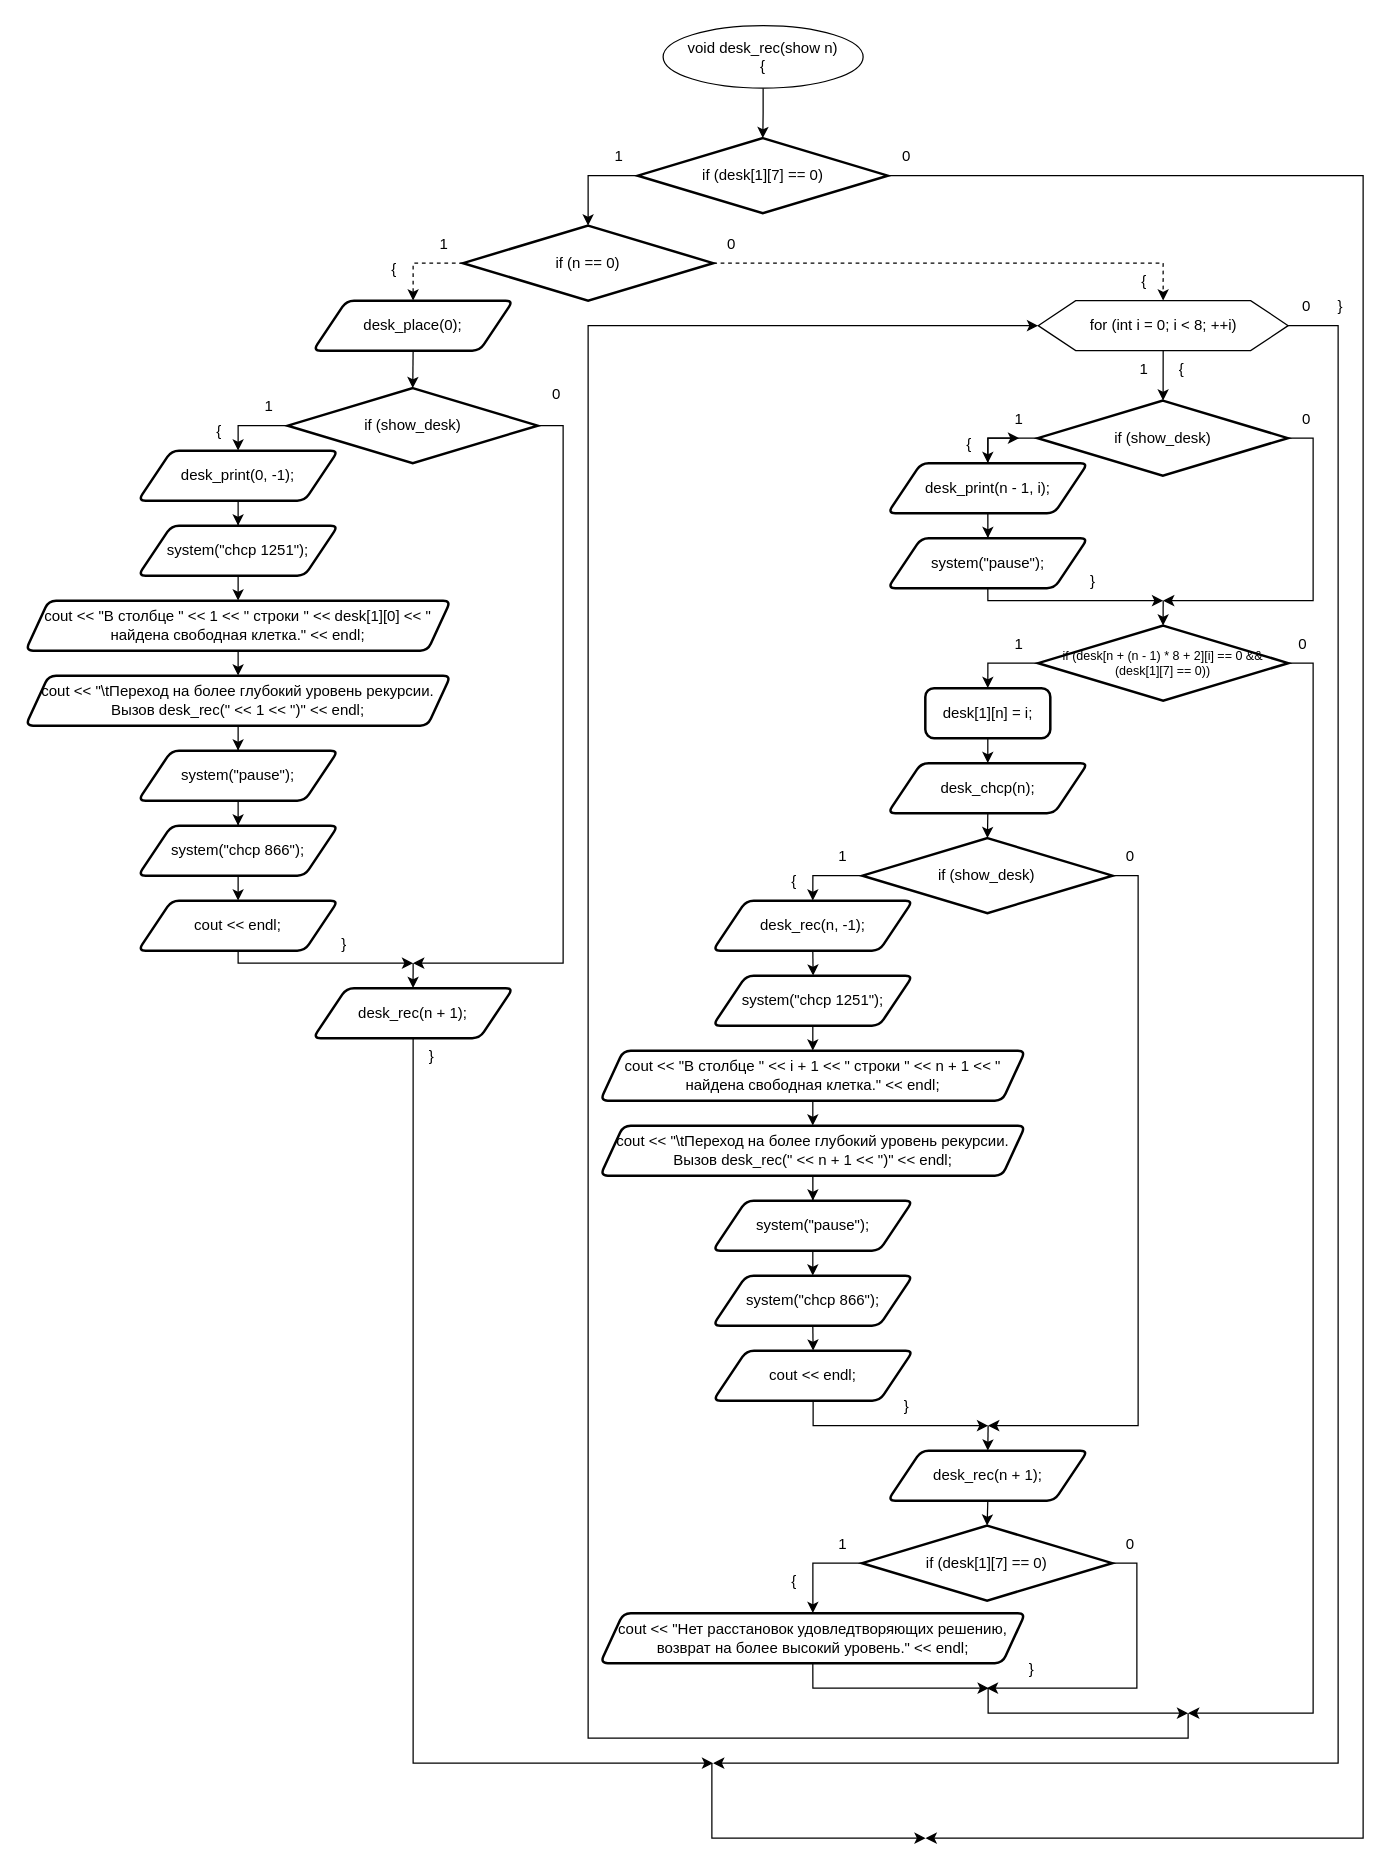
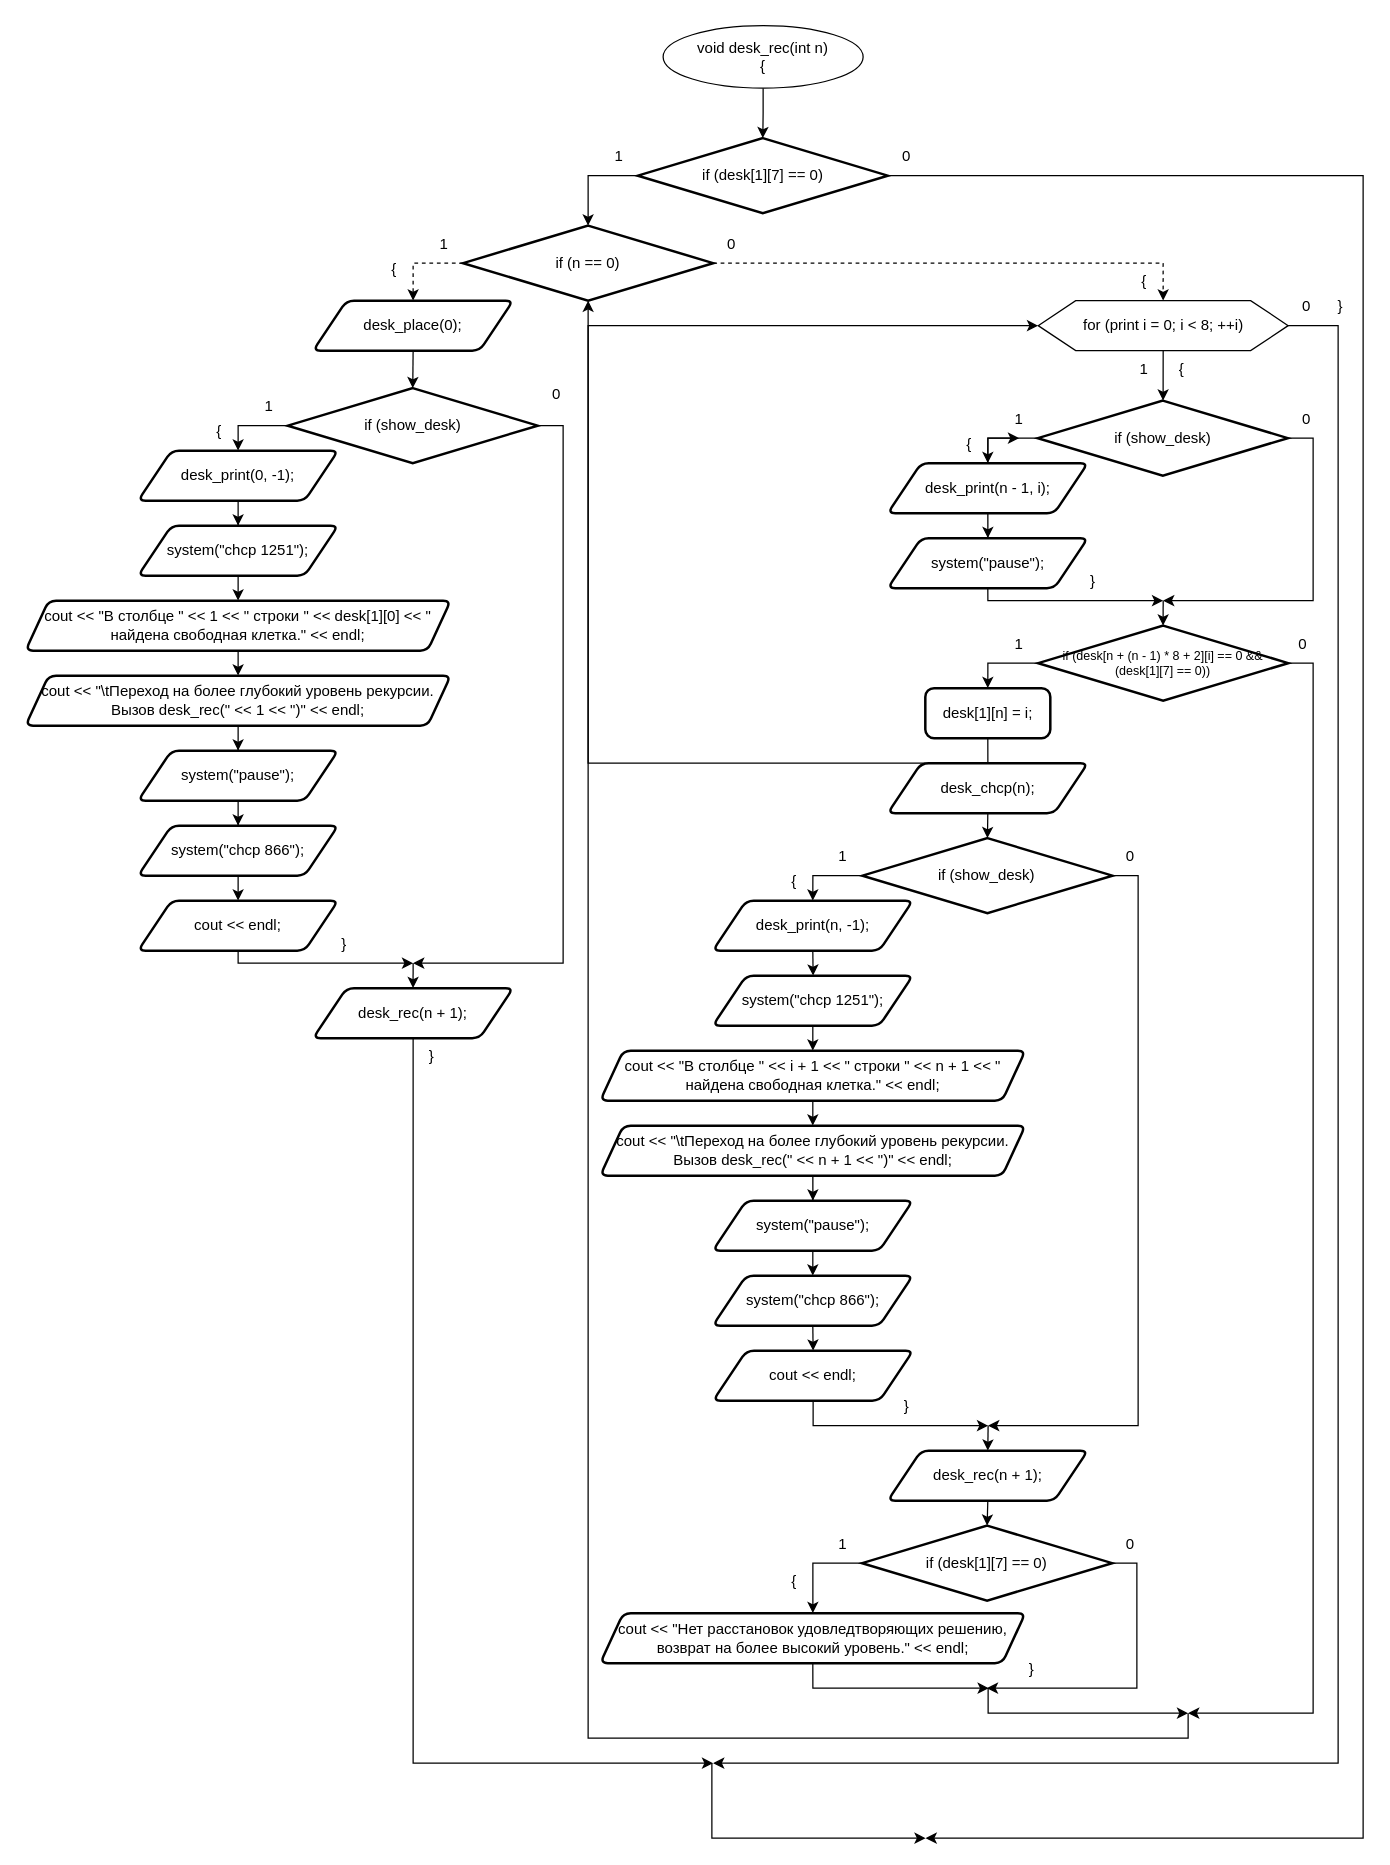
- <mxCell id="3" value="&lt;div&gt;void desk_rec(show n)&lt;/div&gt;&lt;div&gt;{&lt;/div&gt;" style="ellipse;whiteSpace=wrap;html=1;" parent="1" vertex="1"><mxGeometry x="530" y="20" width="160" height="50" as="geometry" /></mxCell>
+ <mxCell id="3" value="&lt;div&gt;void desk_rec(int n)&lt;/div&gt;&lt;div&gt;{&lt;/div&gt;" style="ellipse;whiteSpace=wrap;html=1;" parent="1" vertex="1"><mxGeometry x="530" y="20" width="160" height="50" as="geometry" /></mxCell>
- <mxCell id="36" value="for (int i = 0; i &amp;lt; 8; ++i)" style="verticalLabelPosition=middle;verticalAlign=middle;html=1;shape=hexagon;perimeter=hexagonPerimeter2;arcSize=6;size=0.15;labelPosition=center;align=center;" parent="1" vertex="1"><mxGeometry x="830.04" y="240" width="200" height="40" as="geometry" /></mxCell>
+ <mxCell id="36" value="for (print i = 0; i &amp;lt; 8; ++i)" style="verticalLabelPosition=middle;verticalAlign=middle;html=1;shape=hexagon;perimeter=hexagonPerimeter2;arcSize=6;size=0.15;labelPosition=center;align=center;" parent="1" vertex="1"><mxGeometry x="830.04" y="240" width="200" height="40" as="geometry" /></mxCell>
- <mxCell id="45" style="edgeStyle=orthogonalEdgeStyle;rounded=0;orthogonalLoop=1;jettySize=auto;html=1;exitX=0.5;exitY=1;exitDx=0;exitDy=0;entryX=0.5;entryY=0;entryDx=0;entryDy=0;" parent="1" source="46" target="48" edge="1"><mxGeometry relative="1" as="geometry" /></mxCell>
+ <mxCell id="45" style="edgeStyle=orthogonalEdgeStyle;rounded=0;orthogonalLoop=1;jettySize=auto;html=1;exitX=0.5;exitY=1;exitDx=0;exitDy=0;" parent="1" source="46" target="11" edge="1"><mxGeometry relative="1" as="geometry" /></mxCell>
- <mxCell id="55" value="desk_rec(n, -1);" style="shape=parallelogram;html=1;strokeWidth=2;perimeter=parallelogramPerimeter;whiteSpace=wrap;rounded=1;arcSize=12;size=0.167;" parent="1" vertex="1"><mxGeometry x="569.75" y="720" width="160" height="40" as="geometry" /></mxCell>
+ <mxCell id="55" value="desk_print(n, -1);" style="shape=parallelogram;html=1;strokeWidth=2;perimeter=parallelogramPerimeter;whiteSpace=wrap;rounded=1;arcSize=12;size=0.167;" parent="1" vertex="1"><mxGeometry x="569.75" y="720" width="160" height="40" as="geometry" /></mxCell>
